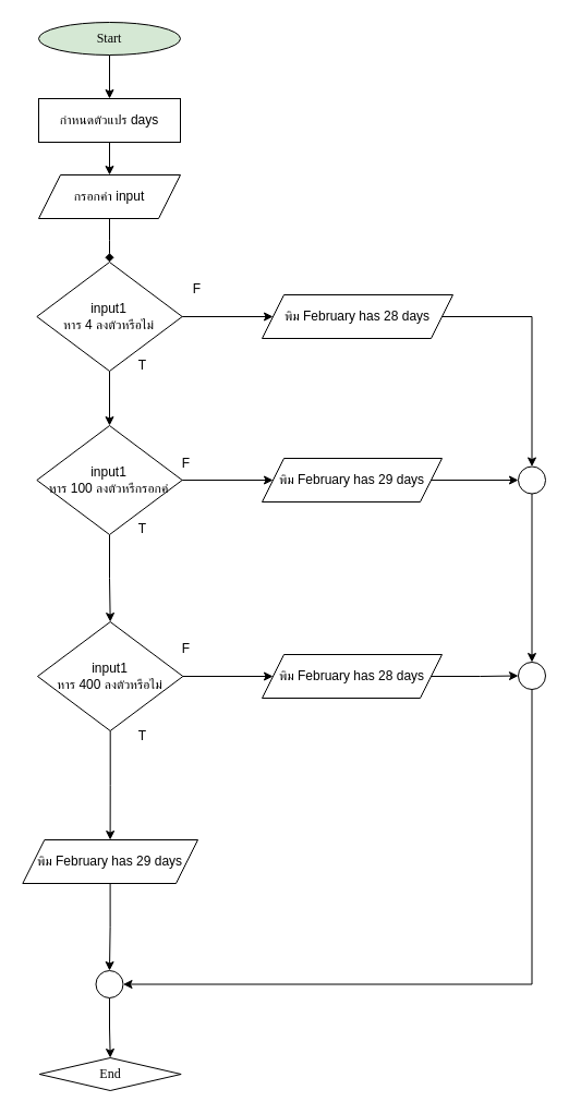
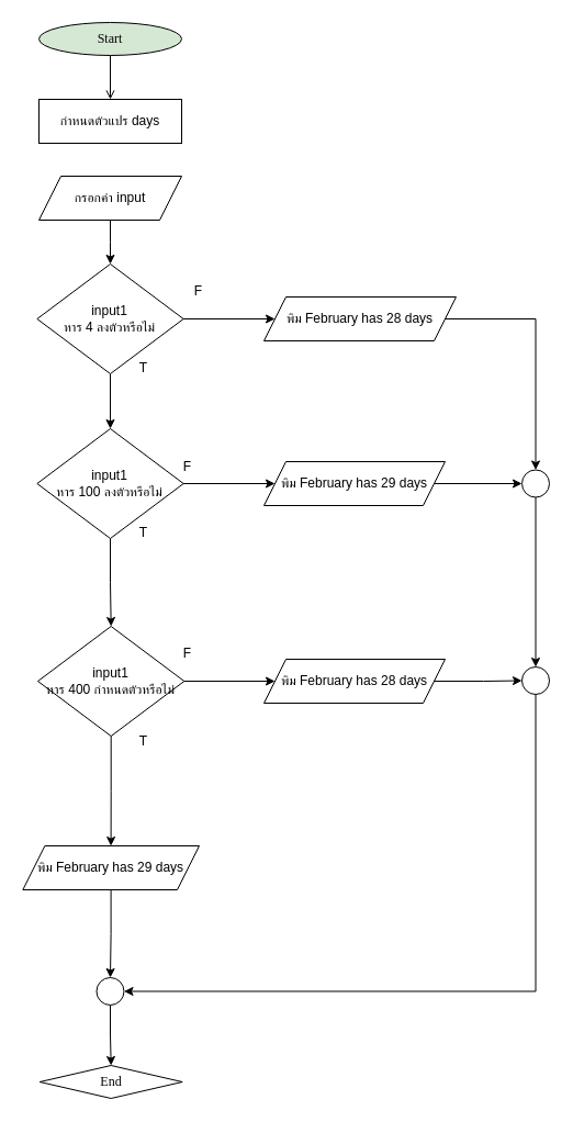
- <mxCell id="2" value="" style="edgeStyle=orthogonalEdgeStyle;rounded=0;orthogonalLoop=1;jettySize=auto;html=1;" edge="1" parent="1" source="3" target="5"><mxGeometry relative="1" as="geometry" /></mxCell>
+ <mxCell id="2" value="" style="edgeStyle=orthogonalEdgeStyle;rounded=0;orthogonalLoop=1;jettySize=auto;html=1;endArrow=open;" edge="1" parent="1" source="3" target="5"><mxGeometry relative="1" as="geometry" /></mxCell>
- <mxCell id="4" value="" style="edgeStyle=orthogonalEdgeStyle;rounded=0;orthogonalLoop=1;jettySize=auto;html=1;" edge="1" parent="1" source="5" target="7"><mxGeometry relative="1" as="geometry" /></mxCell>
- <mxCell id="6" value="" style="edgeStyle=orthogonalEdgeStyle;rounded=0;orthogonalLoop=1;jettySize=auto;html=1;endArrow=diamond;" edge="1" parent="1" source="7" target="10"><mxGeometry relative="1" as="geometry" /></mxCell>
+ <mxCell id="6" value="" style="edgeStyle=orthogonalEdgeStyle;rounded=0;orthogonalLoop=1;jettySize=auto;html=1;" edge="1" parent="1" source="7" target="10"><mxGeometry relative="1" as="geometry" /></mxCell>
- <mxCell id="17" value="input1&lt;div&gt;หาร 100 ลงตัวหรืกรอกค่&lt;/div&gt;" style="rhombus;whiteSpace=wrap;html=1;" vertex="1" parent="1"><mxGeometry x="33.33" y="390" width="133.33" height="100" as="geometry" /></mxCell>
+ <mxCell id="17" value="input1&lt;div&gt;หาร 100 ลงตัวหรือไม่&lt;/div&gt;" style="rhombus;whiteSpace=wrap;html=1;" vertex="1" parent="1"><mxGeometry x="33.33" y="390" width="133.33" height="100" as="geometry" /></mxCell>
- <mxCell id="23" value="input1&lt;div&gt;หาร 400 ลงตัวหรือไม่&lt;/div&gt;" style="rhombus;whiteSpace=wrap;html=1;" vertex="1" parent="1"><mxGeometry x="34" y="570" width="133.33" height="100" as="geometry" /></mxCell>
+ <mxCell id="23" value="input1&lt;div&gt;หาร 400 กำหนดตัวหรือไม่&lt;/div&gt;" style="rhombus;whiteSpace=wrap;html=1;" vertex="1" parent="1"><mxGeometry x="34" y="570" width="133.33" height="100" as="geometry" /></mxCell>
